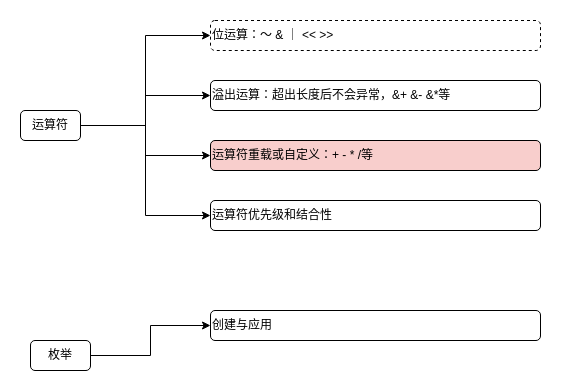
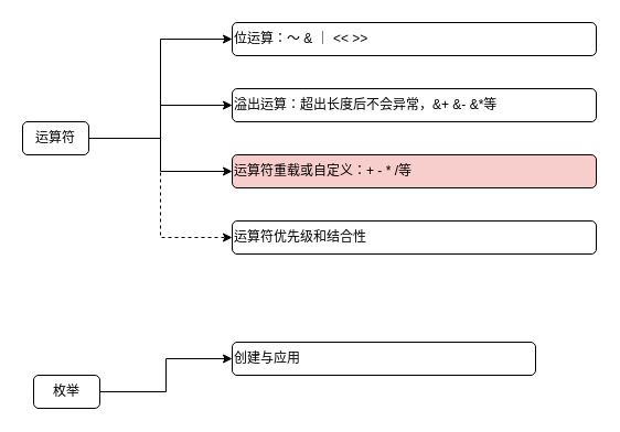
- <mxCell id="7" value="位运算：～ &amp;amp; ｜ &amp;lt;&amp;lt; &amp;gt;&amp;gt;" style="rounded=1;whiteSpace=wrap;html=1;align=left;dashed=1;" vertex="1" parent="1"><mxGeometry x="210" y="20" width="330" height="30" as="geometry" /></mxCell>
+ <mxCell id="7" value="位运算：～ &amp;amp; ｜ &amp;lt;&amp;lt; &amp;gt;&amp;gt;" style="rounded=1;whiteSpace=wrap;html=1;align=left;" vertex="1" parent="1"><mxGeometry x="210" y="20" width="330" height="30" as="geometry" /></mxCell>
- <mxCell id="5" style="edgeStyle=orthogonalEdgeStyle;rounded=0;orthogonalLoop=1;jettySize=auto;html=1;entryX=0;entryY=0.5;entryDx=0;entryDy=0;" edge="1" parent="1" source="6" target="10"><mxGeometry relative="1" as="geometry" /></mxCell>
+ <mxCell id="5" style="edgeStyle=orthogonalEdgeStyle;rounded=0;orthogonalLoop=1;jettySize=auto;html=1;entryX=0;entryY=0.5;entryDx=0;entryDy=0;dashed=1;" edge="1" parent="1" source="6" target="10"><mxGeometry relative="1" as="geometry" /></mxCell>
- <mxCell id="13" value="创建与应用" style="rounded=1;whiteSpace=wrap;html=1;align=left;" vertex="1" parent="1"><mxGeometry x="210" y="310" width="330" height="30" as="geometry" /></mxCell>
+ <mxCell id="13" value="创建与应用" style="rounded=1;whiteSpace=wrap;html=1;align=left;" vertex="1" parent="1"><mxGeometry x="210" y="310" width="275" height="30" as="geometry" /></mxCell>
